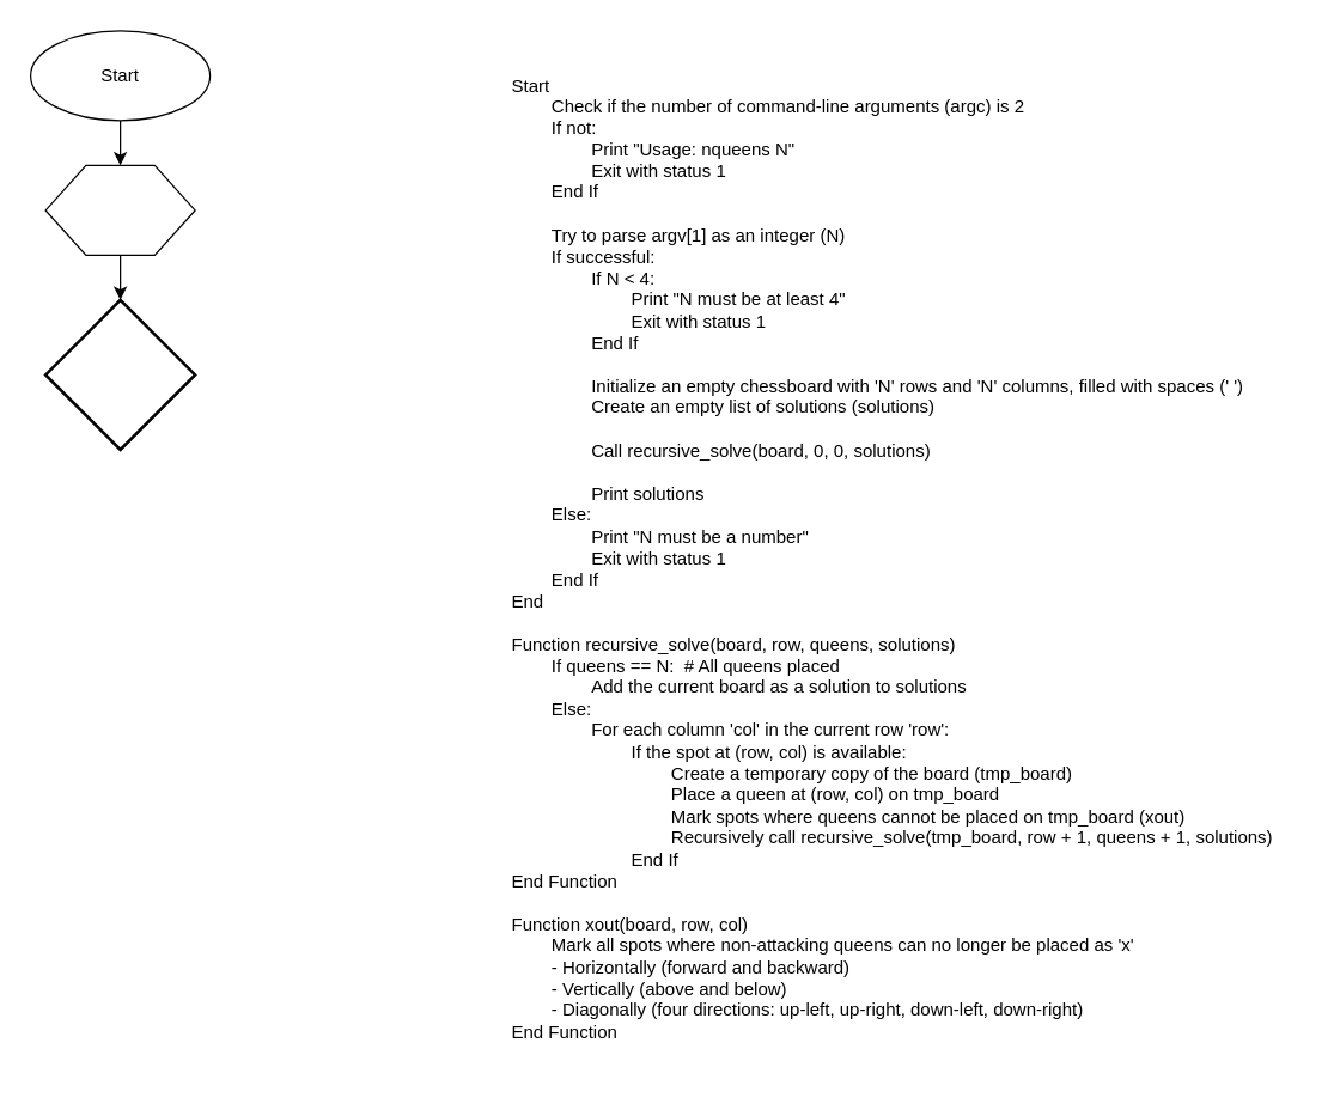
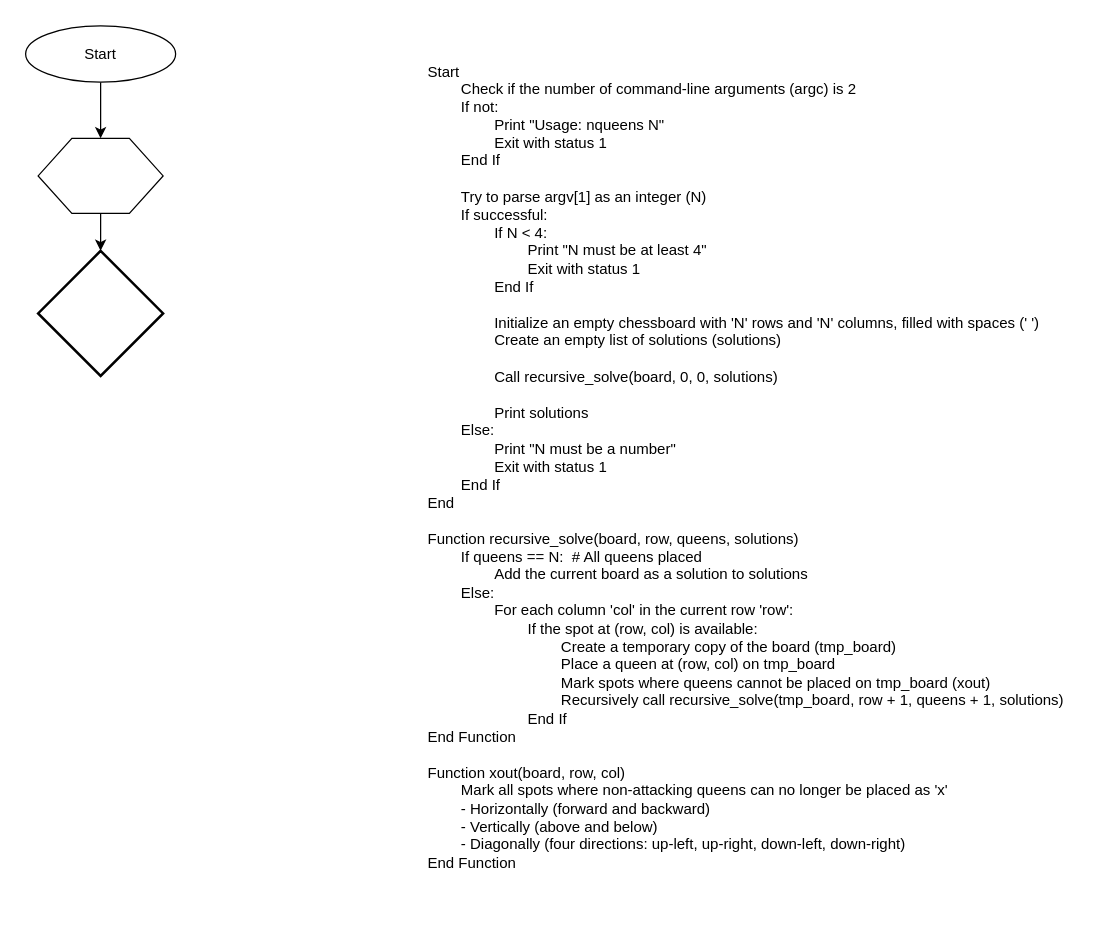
- <mxCell id="4" value="Start" style="ellipse;whiteSpace=wrap;html=1;" vertex="1" parent="1"><mxGeometry x="20" y="20" width="120" height="60" as="geometry" /></mxCell>
+ <mxCell id="4" value="Start" style="ellipse;whiteSpace=wrap;html=1;" vertex="1" parent="1"><mxGeometry x="20" y="20" width="120" height="45" as="geometry" /></mxCell>
